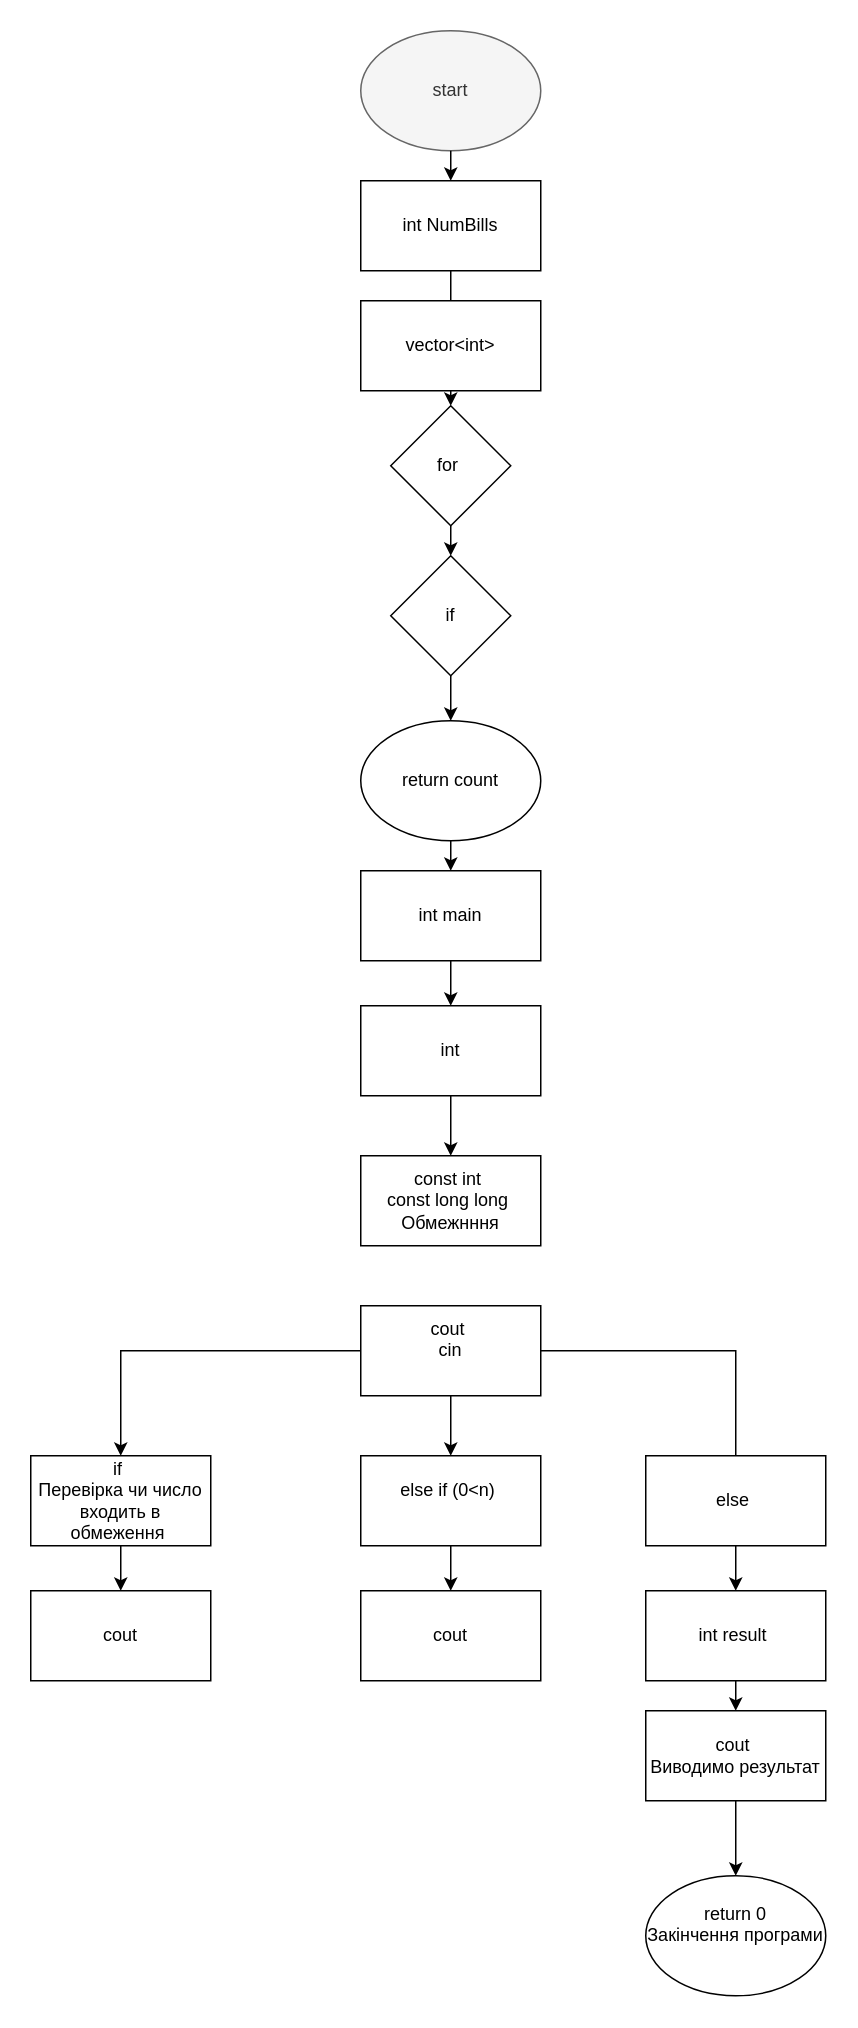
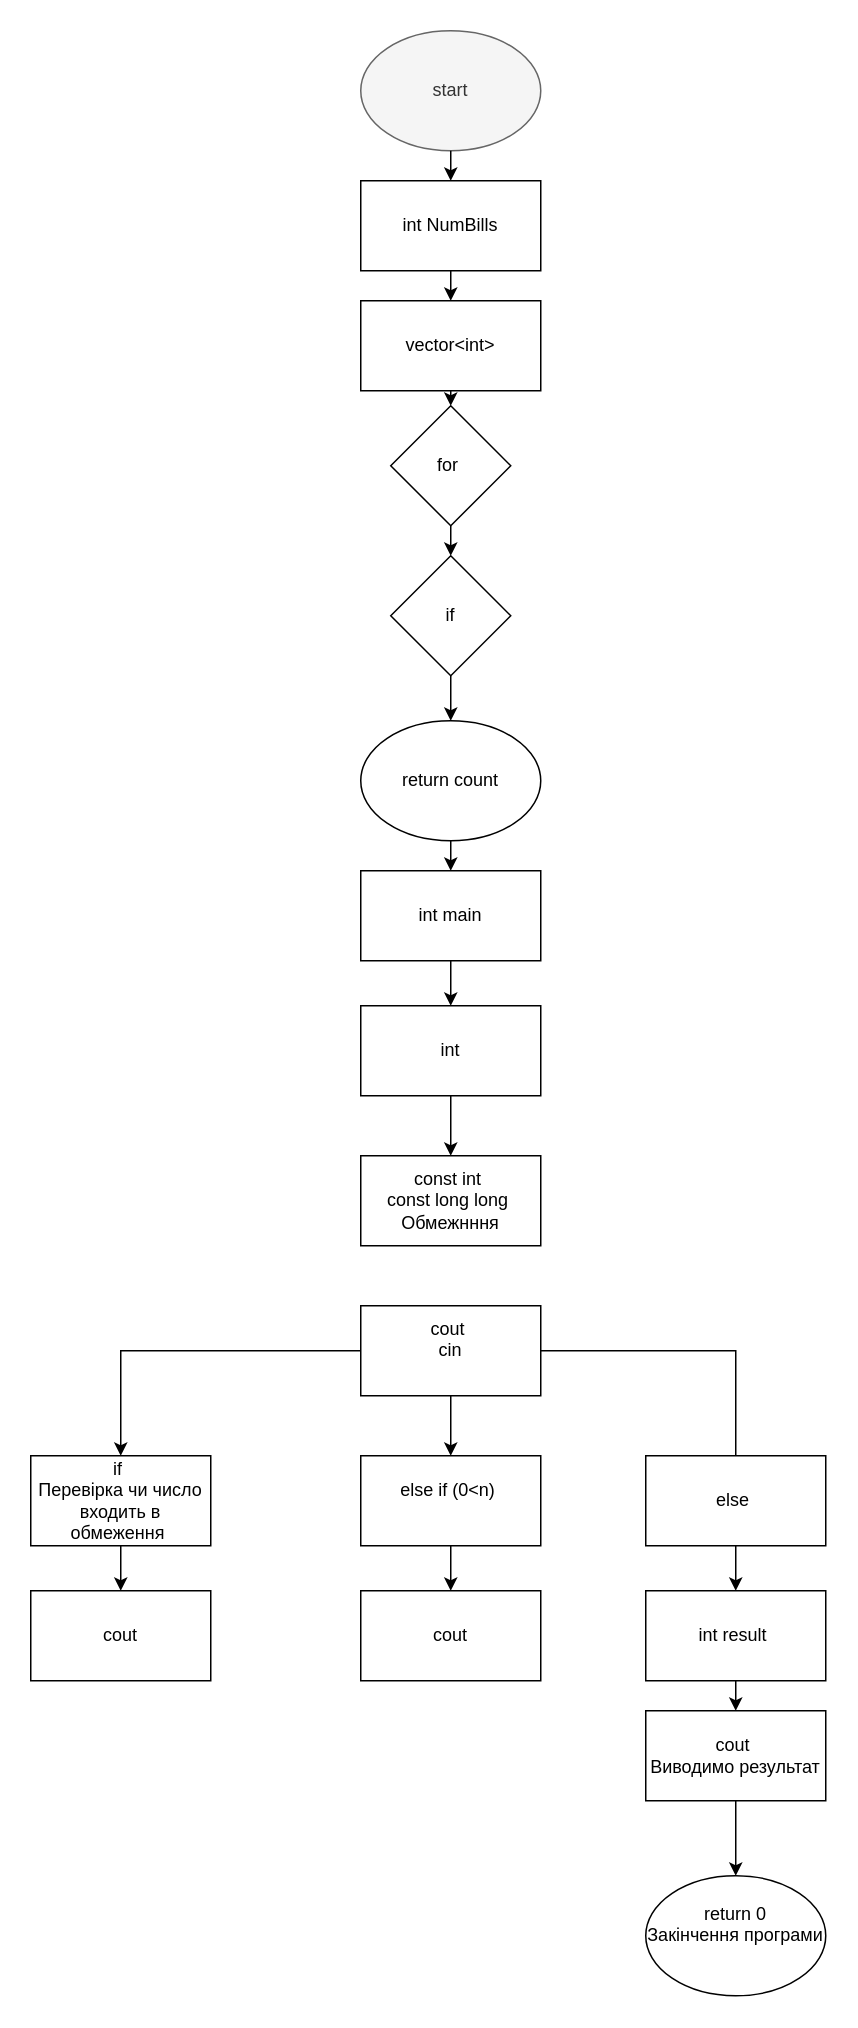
- <mxCell id="29" value="" style="endArrow=none;html=1;rounded=0;entryX=0.5;entryY=0;entryDx=0;entryDy=0;exitX=0.5;exitY=1;exitDx=0;exitDy=0;" edge="1" parent="1" source="3" target="4"><mxGeometry width="50" height="50" relative="1" as="geometry"><mxPoint x="270" y="210" as="sourcePoint" /><mxPoint x="320" y="160" as="targetPoint" /></mxGeometry></mxCell>
+ <mxCell id="29" value="" style="endArrow=classic;html=1;rounded=0;entryX=0.5;entryY=0;entryDx=0;entryDy=0;exitX=0.5;exitY=1;exitDx=0;exitDy=0;" edge="1" parent="1" source="3" target="4"><mxGeometry width="50" height="50" relative="1" as="geometry"><mxPoint x="270" y="210" as="sourcePoint" /><mxPoint x="320" y="160" as="targetPoint" /></mxGeometry></mxCell>
